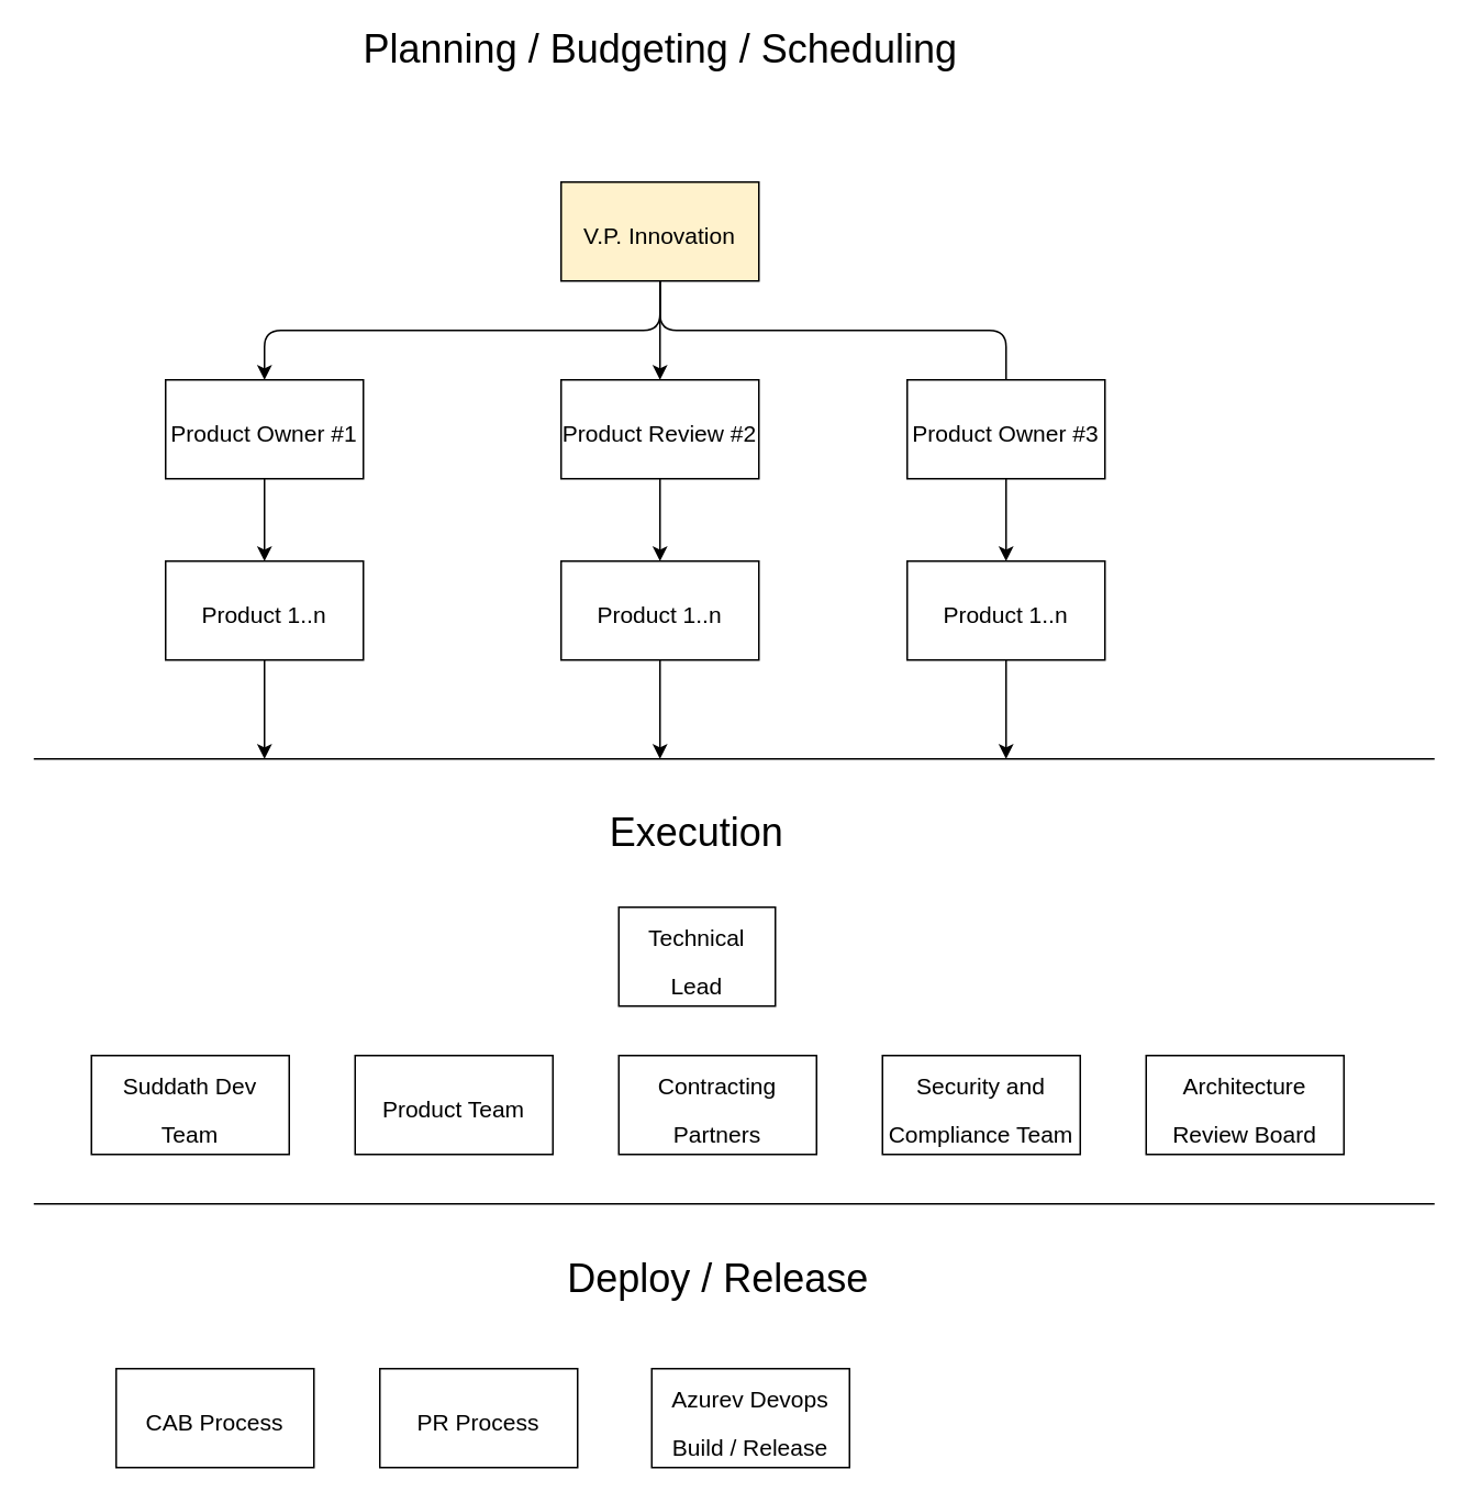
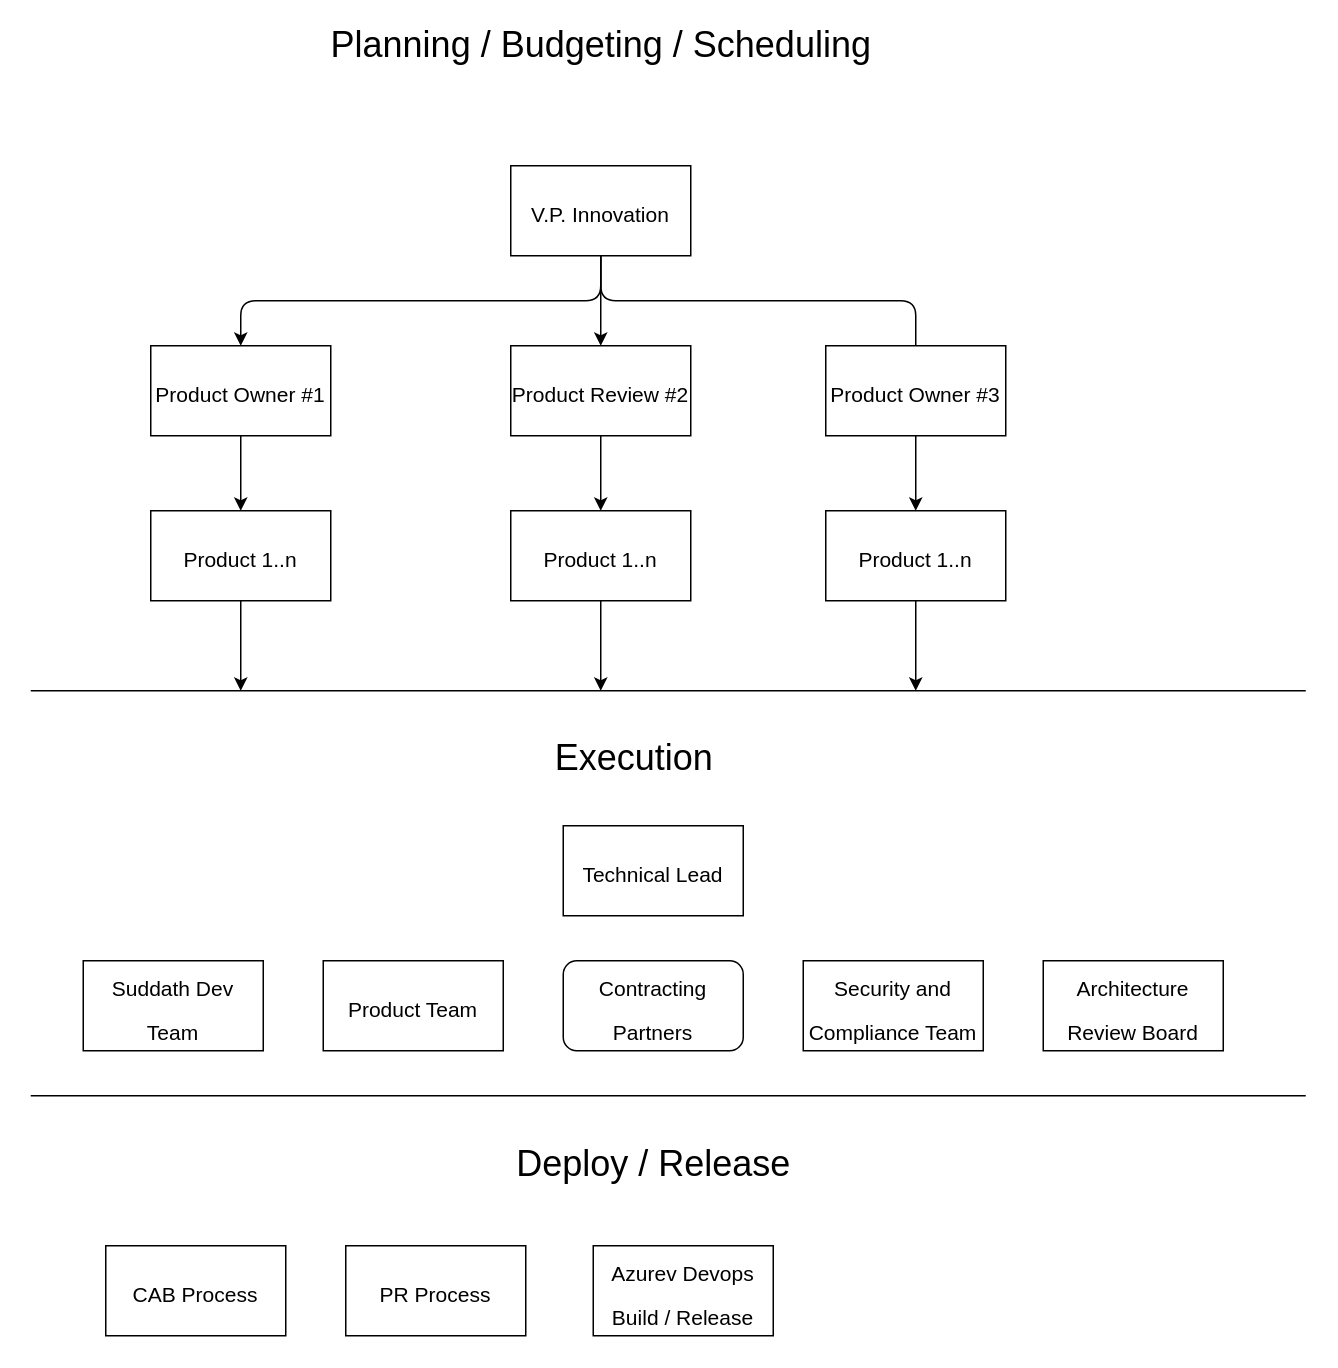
- <mxCell id="6" value="&lt;font style=&quot;font-size: 14px&quot;&gt;V.P. Innovation&lt;/font&gt;" style="whiteSpace=wrap;html=1;fontSize=24;fillColor=#fff2cc;" vertex="1" parent="1"><mxGeometry x="340" y="110" width="120" height="60" as="geometry" /></mxCell>
+ <mxCell id="6" value="&lt;font style=&quot;font-size: 14px&quot;&gt;V.P. Innovation&lt;/font&gt;" style="whiteSpace=wrap;html=1;fontSize=24;" vertex="1" parent="1"><mxGeometry x="340" y="110" width="120" height="60" as="geometry" /></mxCell>
- <mxCell id="20" value="&lt;font style=&quot;font-size: 14px&quot;&gt;Technical Lead&lt;/font&gt;" style="whiteSpace=wrap;html=1;fontSize=24;" vertex="1" parent="1"><mxGeometry x="375" y="550" width="95" height="60" as="geometry" /></mxCell>
+ <mxCell id="20" value="&lt;font style=&quot;font-size: 14px&quot;&gt;Technical Lead&lt;/font&gt;" style="whiteSpace=wrap;html=1;fontSize=24;" vertex="1" parent="1"><mxGeometry x="375" y="550" width="120" height="60" as="geometry" /></mxCell>
- <mxCell id="23" value="&lt;span style=&quot;font-size: 14px&quot;&gt;Contracting Partners&lt;/span&gt;" style="whiteSpace=wrap;html=1;fontSize=24;" vertex="1" parent="1"><mxGeometry x="375" y="640" width="120" height="60" as="geometry" /></mxCell>
+ <mxCell id="23" value="&lt;span style=&quot;font-size: 14px&quot;&gt;Contracting Partners&lt;/span&gt;" style="whiteSpace=wrap;html=1;fontSize=24;rounded=1;" vertex="1" parent="1"><mxGeometry x="375" y="640" width="120" height="60" as="geometry" /></mxCell>
